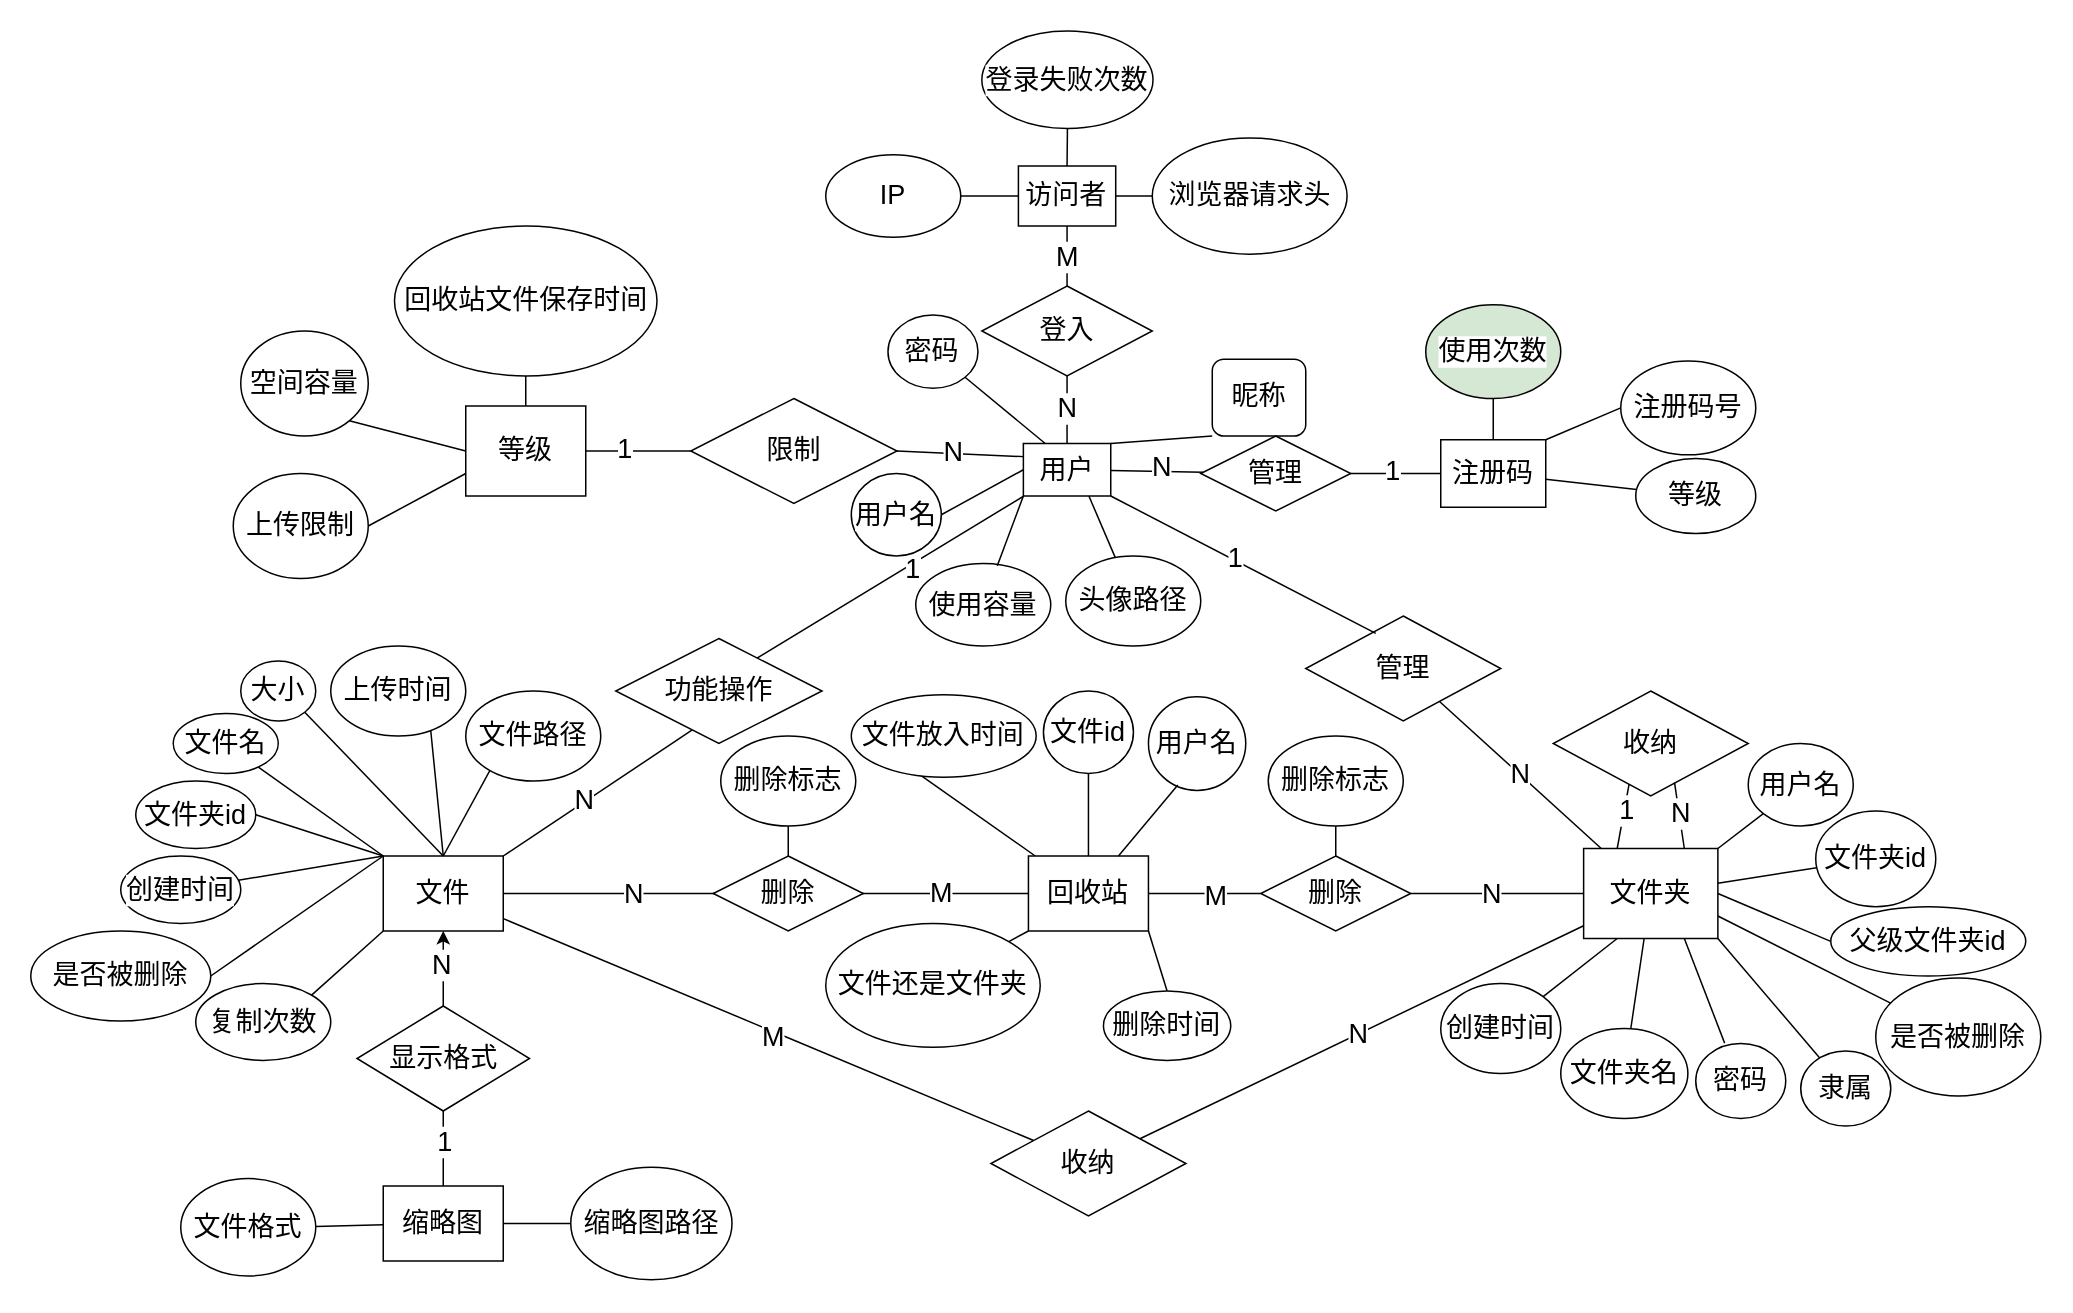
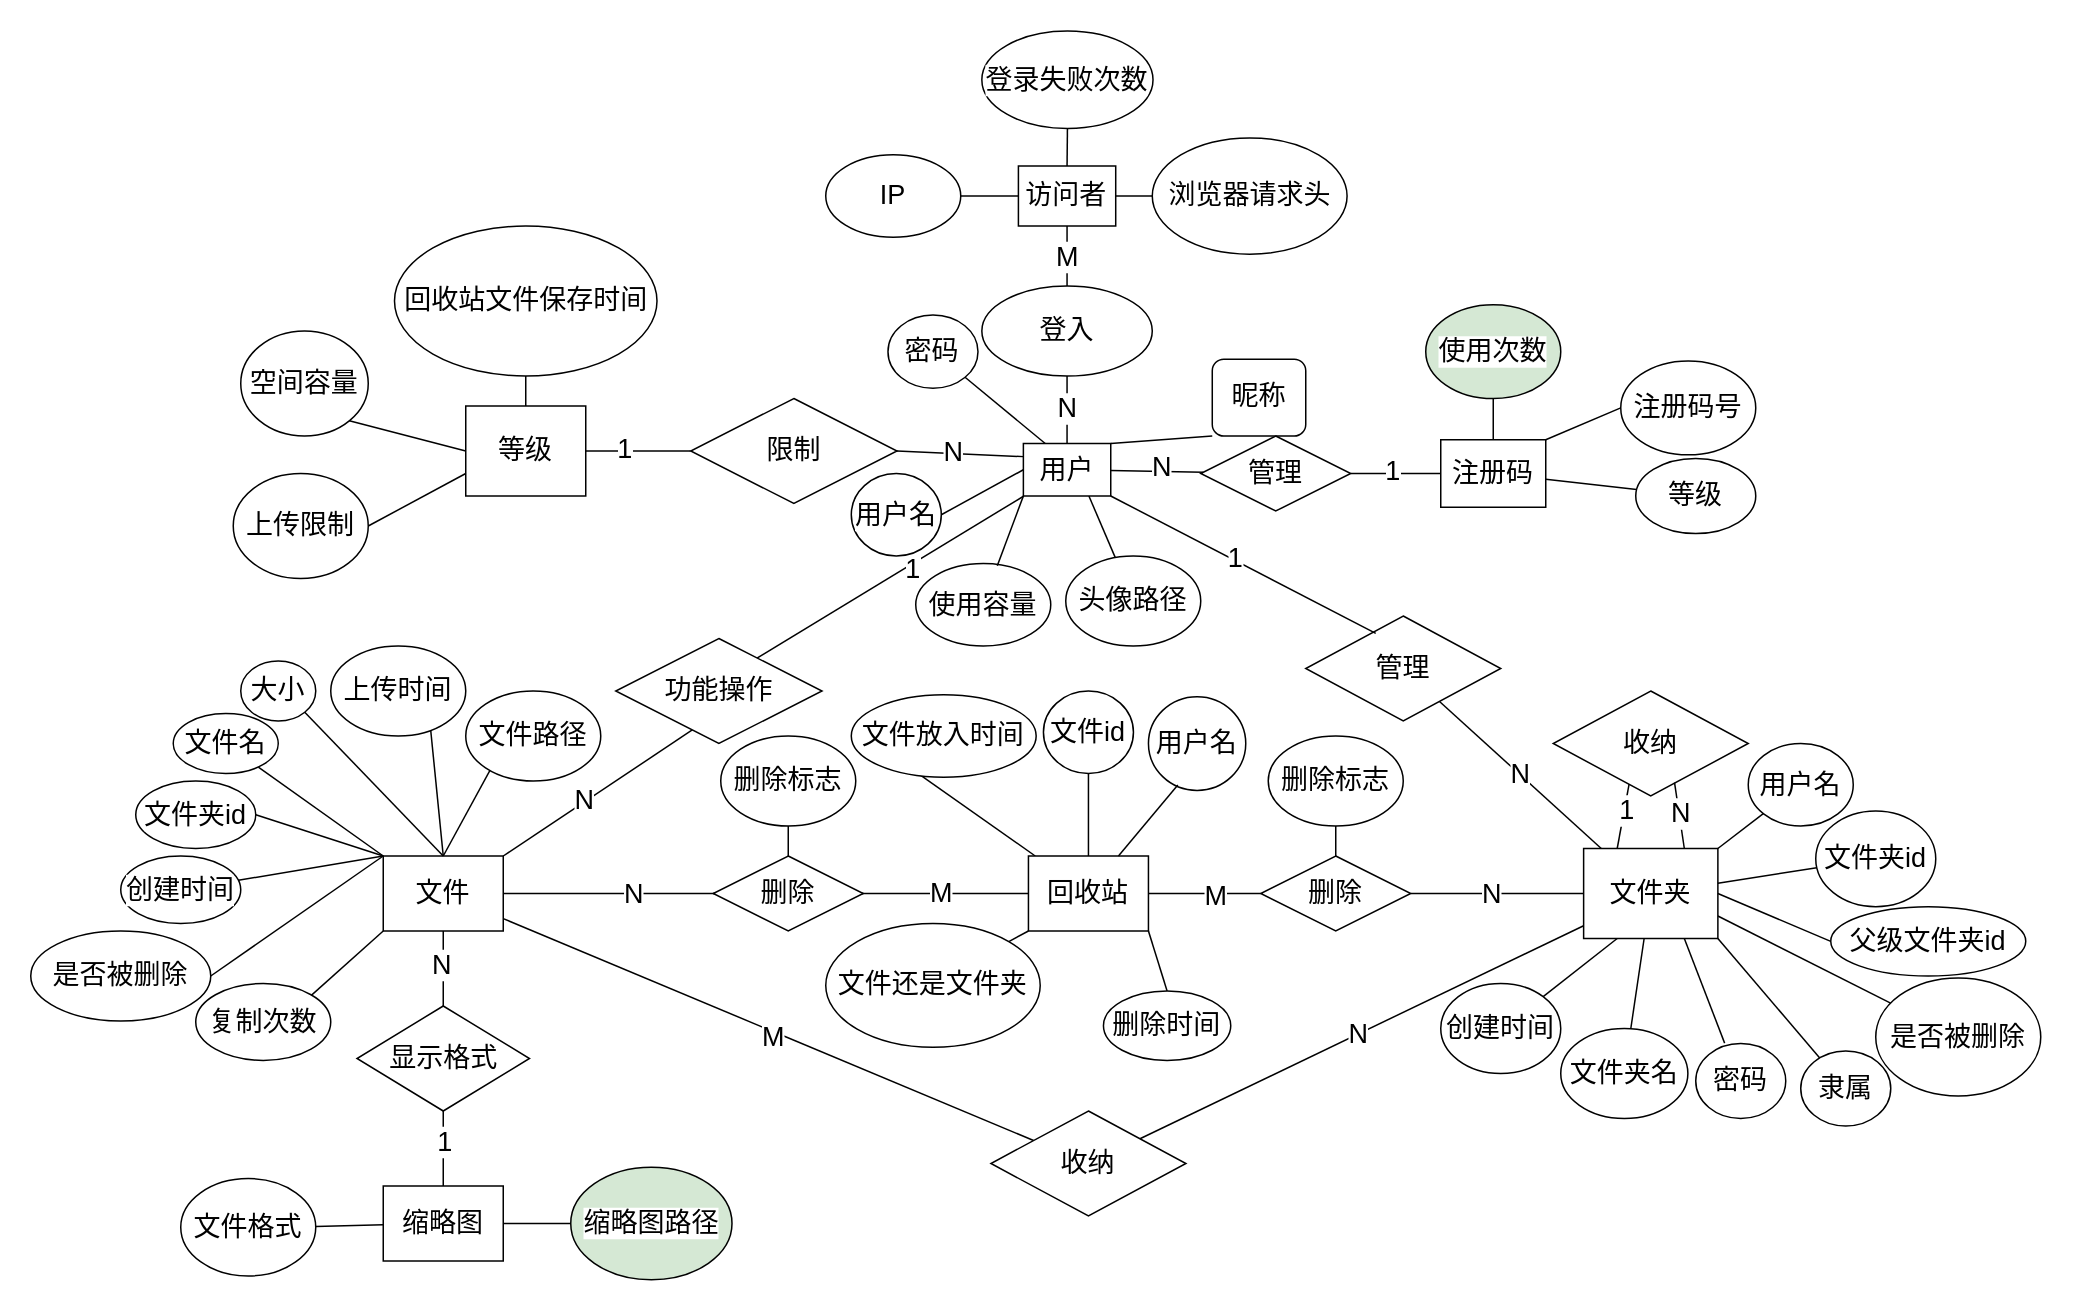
- <mxCell id="96" value="&lt;font style=&quot;font-size: 18px;&quot;&gt;登入&lt;/font&gt;" style="rhombus;whiteSpace=wrap;html=1;" parent="1" vertex="1"><mxGeometry x="654.06" y="190" width="113.62" height="60" as="geometry" /></mxCell>
+ <mxCell id="96" value="&lt;font style=&quot;font-size: 18px;&quot;&gt;登入&lt;/font&gt;" style="ellipse;whiteSpace=wrap;html=1;" parent="1" vertex="1"><mxGeometry x="654.06" y="190" width="113.62" height="60" as="geometry" /></mxCell>
- <mxCell id="77" value="" style="edgeStyle=none;rounded=0;orthogonalLoop=1;jettySize=auto;html=1;strokeColor=default;align=center;verticalAlign=middle;fontFamily=Helvetica;fontSize=11;fontColor=default;labelBackgroundColor=default;endArrow=classic;" parent="1" source="81" target="15" edge="1"><mxGeometry relative="1" as="geometry" /></mxCell>
+ <mxCell id="77" value="" style="edgeStyle=none;rounded=0;orthogonalLoop=1;jettySize=auto;html=1;strokeColor=default;align=center;verticalAlign=middle;fontFamily=Helvetica;fontSize=11;fontColor=default;labelBackgroundColor=default;endArrow=none;" parent="1" source="81" target="15" edge="1"><mxGeometry relative="1" as="geometry" /></mxCell>
- <mxCell id="87" value="&lt;span style=&quot;font-size: 18px;&quot;&gt;缩略图路径&lt;/span&gt;" style="ellipse;whiteSpace=wrap;html=1;fontFamily=Helvetica;fontSize=11;fontColor=default;labelBackgroundColor=default;" parent="1" vertex="1"><mxGeometry x="380" y="777.5" width="107.5" height="75" as="geometry" /></mxCell>
+ <mxCell id="87" value="&lt;span style=&quot;font-size: 18px;&quot;&gt;缩略图路径&lt;/span&gt;" style="ellipse;whiteSpace=wrap;html=1;fontFamily=Helvetica;fontSize=11;fontColor=default;labelBackgroundColor=default;fillColor=#d5e8d4;" parent="1" vertex="1"><mxGeometry x="380" y="777.5" width="107.5" height="75" as="geometry" /></mxCell>
